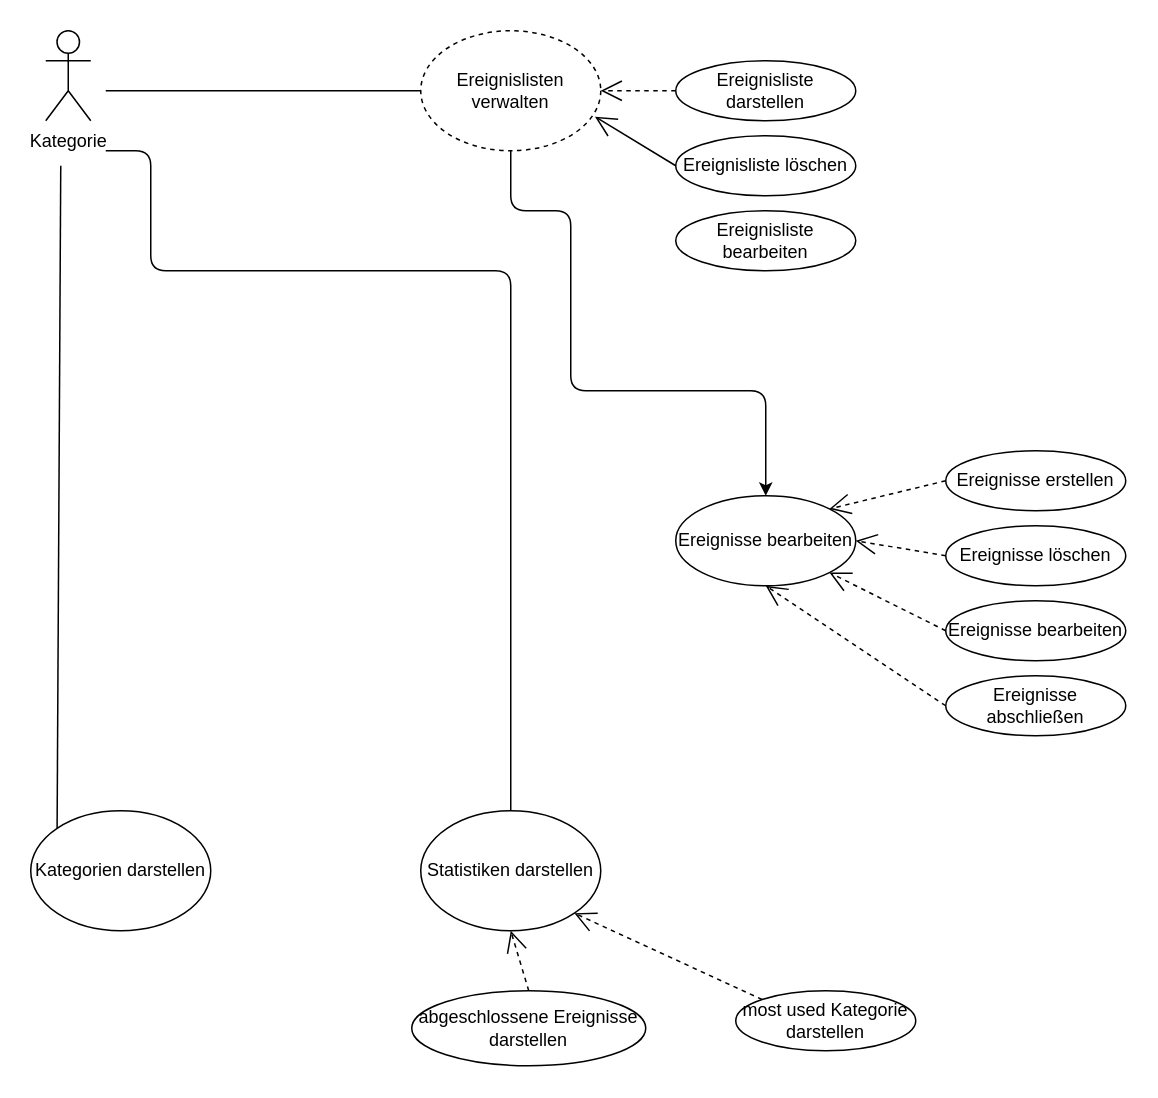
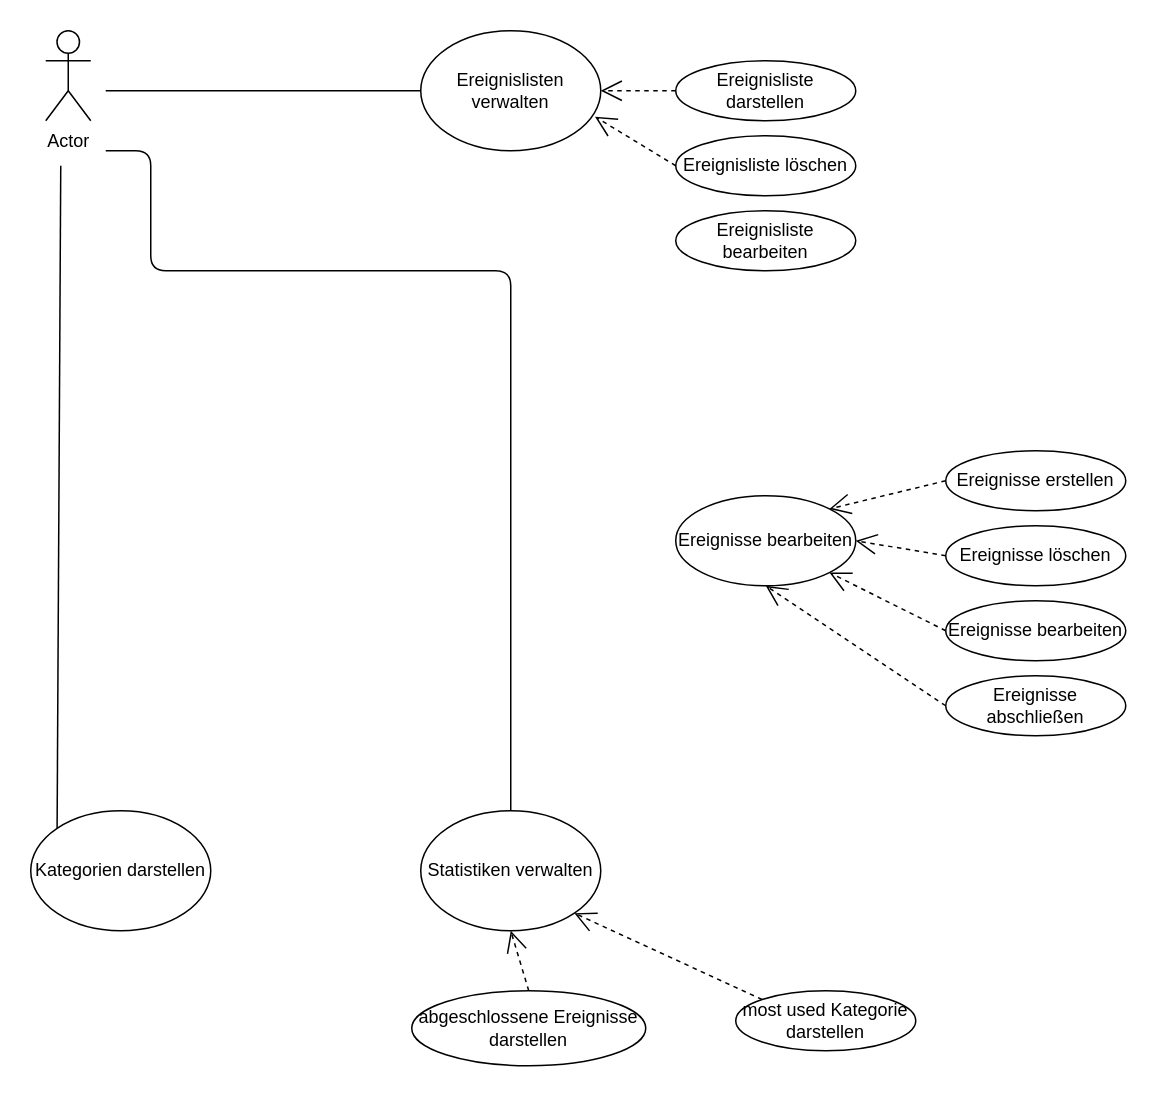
- <mxCell id="3" value="Ereignislisten verwalten" style="ellipse;whiteSpace=wrap;html=1;dashed=1;" vertex="1" parent="1"><mxGeometry x="280" y="20" width="120" height="80" as="geometry" /></mxCell>
+ <mxCell id="3" value="Ereignislisten verwalten" style="ellipse;whiteSpace=wrap;html=1;" vertex="1" parent="1"><mxGeometry x="280" y="20" width="120" height="80" as="geometry" /></mxCell>
- <mxCell id="20" value="" style="endArrow=open;dashed=0;endFill=0;endSize=12;html=1;entryX=0.968;entryY=0.716;entryDx=0;entryDy=0;exitX=0;exitY=0.5;exitDx=0;exitDy=0;entryPerimeter=0;" edge="1" parent="1" source="8" target="3"><mxGeometry width="160" relative="1" as="geometry"><mxPoint x="460" y="70" as="sourcePoint" /><mxPoint x="410" y="70" as="targetPoint" /></mxGeometry></mxCell>
+ <mxCell id="20" value="" style="endArrow=open;dashed=1;endFill=0;endSize=12;html=1;entryX=0.968;entryY=0.716;entryDx=0;entryDy=0;exitX=0;exitY=0.5;exitDx=0;exitDy=0;entryPerimeter=0;" edge="1" parent="1" source="8" target="3"><mxGeometry width="160" relative="1" as="geometry"><mxPoint x="460" y="70" as="sourcePoint" /><mxPoint x="410" y="70" as="targetPoint" /></mxGeometry></mxCell>
- <mxCell id="4" value="Kategorie" style="shape=umlActor;verticalLabelPosition=bottom;verticalAlign=top;html=1;outlineConnect=0;fillColor=none;" vertex="1" parent="1"><mxGeometry x="30" y="20" width="30" height="60" as="geometry" /></mxCell>
+ <mxCell id="4" value="Actor" style="shape=umlActor;verticalLabelPosition=bottom;verticalAlign=top;html=1;outlineConnect=0;fillColor=none;" vertex="1" parent="1"><mxGeometry x="30" y="20" width="30" height="60" as="geometry" /></mxCell>
- <mxCell id="27" value="" style="endArrow=classic;html=1;exitX=0.5;exitY=1;exitDx=0;exitDy=0;entryX=0.5;entryY=0;entryDx=0;entryDy=0;" edge="1" parent="1" source="3" target="6"><mxGeometry width="50" height="50" relative="1" as="geometry"><mxPoint x="380" y="470" as="sourcePoint" /><mxPoint x="430" y="420" as="targetPoint" /><Array as="points"><mxPoint x="340" y="140" /><mxPoint x="380" y="140" /><mxPoint x="380" y="260" /><mxPoint x="510" y="260" /></Array></mxGeometry></mxCell>
- <mxCell id="2" value="Statistiken darstellen" style="ellipse;whiteSpace=wrap;html=1;" vertex="1" parent="1"><mxGeometry x="280" y="540" width="120" height="80" as="geometry" /></mxCell>
+ <mxCell id="2" value="Statistiken verwalten" style="ellipse;whiteSpace=wrap;html=1;" vertex="1" parent="1"><mxGeometry x="280" y="540" width="120" height="80" as="geometry" /></mxCell>
